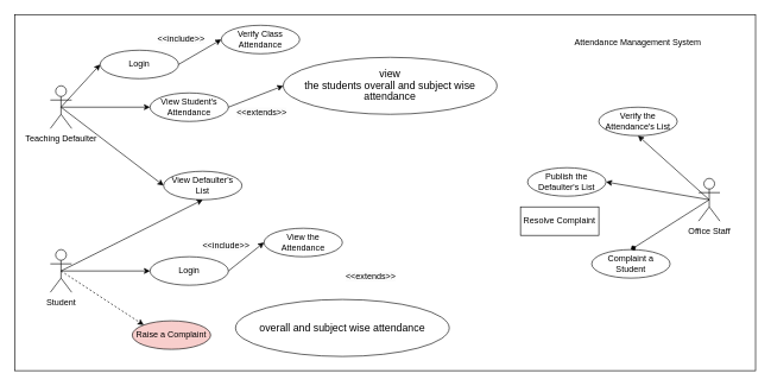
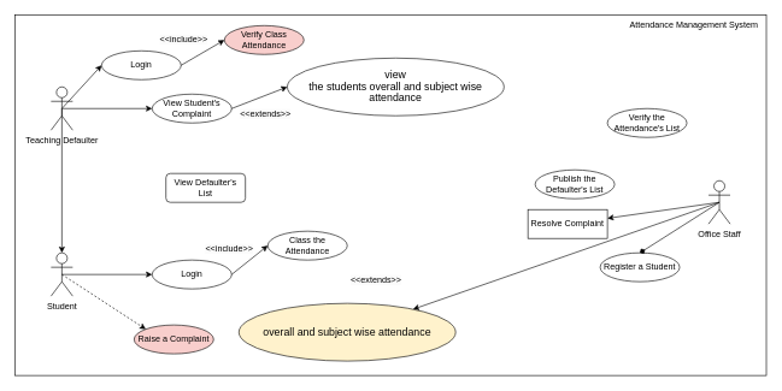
- <mxCell id="9" value="Verify Class Attendance" style="ellipse;whiteSpace=wrap;html=1;" parent="1" vertex="1"><mxGeometry x="310" y="35" width="110" height="40" as="geometry" /></mxCell>
+ <mxCell id="9" value="Verify Class Attendance" style="ellipse;whiteSpace=wrap;html=1;fillColor=#f8cecc;" parent="1" vertex="1"><mxGeometry x="310" y="35" width="110" height="40" as="geometry" /></mxCell>
- <mxCell id="15" value="Attendance Management System" style="text;html=1;align=center;verticalAlign=middle;whiteSpace=wrap;rounded=0;" parent="1" vertex="1"><mxGeometry x="805" y="45" width="180" height="30" as="geometry" /></mxCell>
+ <mxCell id="15" value="Attendance Management System" style="text;html=1;align=center;verticalAlign=middle;whiteSpace=wrap;rounded=0;" parent="1" vertex="1"><mxGeometry x="870" y="20" width="180" height="30" as="geometry" /></mxCell>
- <mxCell id="10" value="View Student's Attendance" style="ellipse;whiteSpace=wrap;html=1;" parent="1" vertex="1"><mxGeometry x="210" y="130" width="110" height="40" as="geometry" /></mxCell>
+ <mxCell id="10" value="View Student's Complaint" style="ellipse;whiteSpace=wrap;html=1;" parent="1" vertex="1"><mxGeometry x="210" y="130" width="110" height="40" as="geometry" /></mxCell>
- <mxCell id="20" value="" style="endArrow=classic;html=1;rounded=0;exitX=0.5;exitY=0.5;exitDx=0;exitDy=0;exitPerimeter=0;entryX=0;entryY=0.5;entryDx=0;entryDy=0;" parent="1" source="3" target="7" edge="1"><mxGeometry width="50" height="50" relative="1" as="geometry"><mxPoint x="95" y="160" as="sourcePoint" /><mxPoint x="257" y="145" as="targetPoint" /></mxGeometry></mxCell>
+ <mxCell id="20" value="" style="endArrow=classic;html=1;rounded=0;exitX=0.5;exitY=0.5;exitDx=0;exitDy=0;exitPerimeter=0;" parent="1" source="3" target="4" edge="1"><mxGeometry width="50" height="50" relative="1" as="geometry"><mxPoint x="95" y="160" as="sourcePoint" /><mxPoint x="257" y="145" as="targetPoint" /></mxGeometry></mxCell>
- <mxCell id="29" value="" style="endArrow=classic;html=1;rounded=0;entryX=0.5;entryY=1;entryDx=0;entryDy=0;exitX=0.5;exitY=0.5;exitDx=0;exitDy=0;exitPerimeter=0;" parent="1" source="5" target="12" edge="1"><mxGeometry width="50" height="50" relative="1" as="geometry"><mxPoint x="990" y="260" as="sourcePoint" /><mxPoint x="895" y="360" as="targetPoint" /></mxGeometry></mxCell>
+ <mxCell id="29" value="" style="endArrow=classic;html=1;rounded=0;exitX=0.5;exitY=0.5;exitDx=0;exitDy=0;exitPerimeter=0;" parent="1" source="5" target="30" edge="1"><mxGeometry width="50" height="50" relative="1" as="geometry"><mxPoint x="990" y="260" as="sourcePoint" /><mxPoint x="895" y="360" as="targetPoint" /></mxGeometry></mxCell>
- <mxCell id="7" value="View Defaulter's List" style="ellipse;whiteSpace=wrap;html=1;" parent="1" vertex="1"><mxGeometry x="229" y="240" width="110" height="40" as="geometry" /></mxCell>
+ <mxCell id="7" value="View Defaulter's List" style="whiteSpace=wrap;html=1;rounded=1;" parent="1" vertex="1"><mxGeometry x="229" y="240" width="110" height="40" as="geometry" /></mxCell>
- <mxCell id="23" value="" style="endArrow=classic;html=1;rounded=0;entryX=1;entryY=0.5;entryDx=0;entryDy=0;exitX=0.5;exitY=0.5;exitDx=0;exitDy=0;exitPerimeter=0;" parent="1" source="5" target="13" edge="1"><mxGeometry width="50" height="50" relative="1" as="geometry"><mxPoint x="95" y="390" as="sourcePoint" /><mxPoint x="211" y="466" as="targetPoint" /></mxGeometry></mxCell>
+ <mxCell id="23" value="" style="endArrow=classic;html=1;rounded=0;exitX=0.5;exitY=0.5;exitDx=0;exitDy=0;exitPerimeter=0;" parent="1" source="5" target="11" edge="1"><mxGeometry width="50" height="50" relative="1" as="geometry"><mxPoint x="95" y="390" as="sourcePoint" /><mxPoint x="211" y="466" as="targetPoint" /></mxGeometry></mxCell>
- <mxCell id="24" value="" style="endArrow=classic;html=1;rounded=0;exitX=0.5;exitY=0.5;exitDx=0;exitDy=0;exitPerimeter=0;entryX=0.5;entryY=1;entryDx=0;entryDy=0;" parent="1" source="4" target="7" edge="1"><mxGeometry width="50" height="50" relative="1" as="geometry"><mxPoint x="470" y="230" as="sourcePoint" /><mxPoint x="520" y="180" as="targetPoint" /></mxGeometry></mxCell>
- <mxCell id="6" value="View the Attendance" style="ellipse;whiteSpace=wrap;html=1;" parent="1" vertex="1"><mxGeometry x="370" y="320" width="110" height="40" as="geometry" /></mxCell>
+ <mxCell id="6" value="Class the Attendance" style="ellipse;whiteSpace=wrap;html=1;" parent="1" vertex="1"><mxGeometry x="370" y="320" width="110" height="40" as="geometry" /></mxCell>
- <mxCell id="14" value="Complaint a Student" style="ellipse;whiteSpace=wrap;html=1;" parent="1" vertex="1"><mxGeometry x="830" y="350" width="110" height="40" as="geometry" /></mxCell>
+ <mxCell id="14" value="Register a Student" style="ellipse;whiteSpace=wrap;html=1;" parent="1" vertex="1"><mxGeometry x="830" y="350" width="110" height="40" as="geometry" /></mxCell>
- <mxCell id="30" value="&lt;span style=&quot;font-size:11.0pt;line-height:107%;&lt;br/&gt;font-family:&amp;quot;Calibri&amp;quot;,sans-serif;mso-ascii-theme-font:minor-latin;mso-fareast-font-family:&lt;br/&gt;Calibri;mso-fareast-theme-font:minor-latin;mso-hansi-theme-font:minor-latin;&lt;br/&gt;mso-bidi-font-family:&amp;quot;Times New Roman&amp;quot;;mso-bidi-theme-font:minor-bidi;&lt;br/&gt;mso-ansi-language:#0C00;mso-fareast-language:EN-US;mso-bidi-language:AR-SA&quot;&gt;overall and subject wise attendance&lt;/span&gt;" style="ellipse;whiteSpace=wrap;html=1;" parent="1" vertex="1"><mxGeometry x="330" y="420" width="300" height="80" as="geometry" /></mxCell>
+ <mxCell id="30" value="&lt;span style=&quot;font-size:11.0pt;line-height:107%;&lt;br/&gt;font-family:&amp;quot;Calibri&amp;quot;,sans-serif;mso-ascii-theme-font:minor-latin;mso-fareast-font-family:&lt;br/&gt;Calibri;mso-fareast-theme-font:minor-latin;mso-hansi-theme-font:minor-latin;&lt;br/&gt;mso-bidi-font-family:&amp;quot;Times New Roman&amp;quot;;mso-bidi-theme-font:minor-bidi;&lt;br/&gt;mso-ansi-language:#0C00;mso-fareast-language:EN-US;mso-bidi-language:AR-SA&quot;&gt;overall and subject wise attendance&lt;/span&gt;" style="ellipse;whiteSpace=wrap;html=1;fillColor=#fff2cc;" parent="1" vertex="1"><mxGeometry x="330" y="420" width="300" height="80" as="geometry" /></mxCell>
